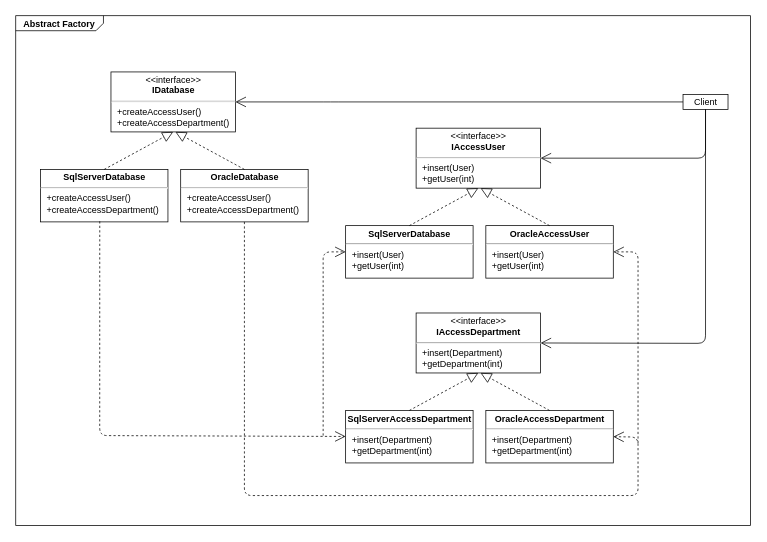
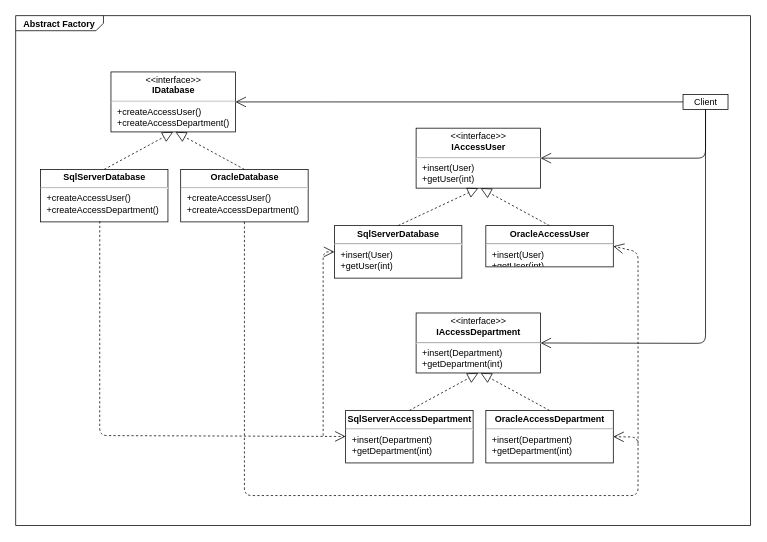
- <mxCell id="9" value="&lt;p style=&quot;margin: 0px ; margin-top: 4px ; text-align: center&quot;&gt;&lt;b&gt;SqlServerDatabase&lt;/b&gt;&lt;/p&gt;&lt;hr&gt;&lt;p style=&quot;margin: 0px ; margin-left: 8px ; text-align: left&quot;&gt;&lt;span&gt;+insert(User)&lt;/span&gt;&lt;br&gt;&lt;/p&gt;&lt;p style=&quot;margin: 0px 0px 0px 8px ; text-align: left&quot;&gt;&lt;span&gt;+getUser(int)&lt;/span&gt;&lt;/p&gt;" style="shape=rect;html=1;overflow=fill;whiteSpace=wrap;" parent="1" vertex="1"><mxGeometry x="460.5" y="300" width="170" height="70" as="geometry" /></mxCell>
+ <mxCell id="9" value="&lt;p style=&quot;margin: 0px ; margin-top: 4px ; text-align: center&quot;&gt;&lt;b&gt;SqlServerDatabase&lt;/b&gt;&lt;/p&gt;&lt;hr&gt;&lt;p style=&quot;margin: 0px ; margin-left: 8px ; text-align: left&quot;&gt;&lt;span&gt;+insert(User)&lt;/span&gt;&lt;br&gt;&lt;/p&gt;&lt;p style=&quot;margin: 0px 0px 0px 8px ; text-align: left&quot;&gt;&lt;span&gt;+getUser(int)&lt;/span&gt;&lt;/p&gt;" style="shape=rect;html=1;overflow=fill;whiteSpace=wrap;" parent="1" vertex="1"><mxGeometry x="445.5" y="300" width="170" height="70" as="geometry" /></mxCell>
- <mxCell id="10" value="&lt;p style=&quot;margin: 0px ; margin-top: 4px ; text-align: center&quot;&gt;&lt;b&gt;OracleAccessUser&lt;/b&gt;&lt;/p&gt;&lt;hr&gt;&lt;p style=&quot;margin: 0px 0px 0px 8px ; text-align: left&quot;&gt;+insert(User)&lt;br&gt;&lt;/p&gt;&lt;p style=&quot;margin: 0px ; margin-left: 8px ; text-align: left&quot;&gt;&lt;span&gt;+getUser(int)&lt;/span&gt;&lt;br&gt;&lt;/p&gt;" style="shape=rect;html=1;overflow=fill;whiteSpace=wrap;" parent="1" vertex="1"><mxGeometry x="647.5" y="300" width="170" height="70" as="geometry" /></mxCell>
+ <mxCell id="10" value="&lt;p style=&quot;margin: 0px ; margin-top: 4px ; text-align: center&quot;&gt;&lt;b&gt;OracleAccessUser&lt;/b&gt;&lt;/p&gt;&lt;hr&gt;&lt;p style=&quot;margin: 0px 0px 0px 8px ; text-align: left&quot;&gt;+insert(User)&lt;br&gt;&lt;/p&gt;&lt;p style=&quot;margin: 0px ; margin-left: 8px ; text-align: left&quot;&gt;&lt;span&gt;+getUser(int)&lt;/span&gt;&lt;br&gt;&lt;/p&gt;" style="shape=rect;html=1;overflow=fill;whiteSpace=wrap;" parent="1" vertex="1"><mxGeometry x="647.5" y="300" width="170" height="55" as="geometry" /></mxCell>
